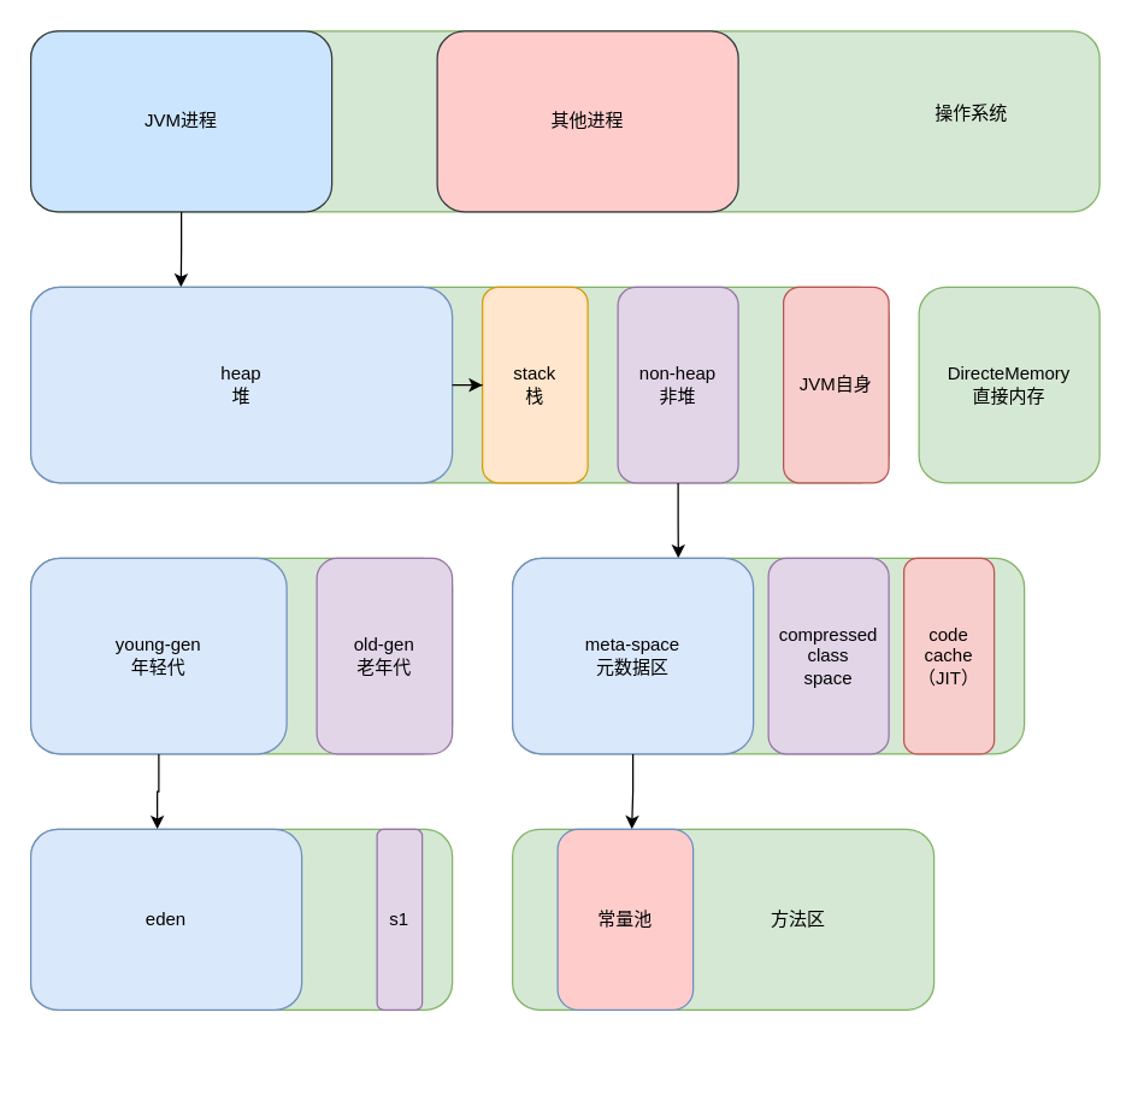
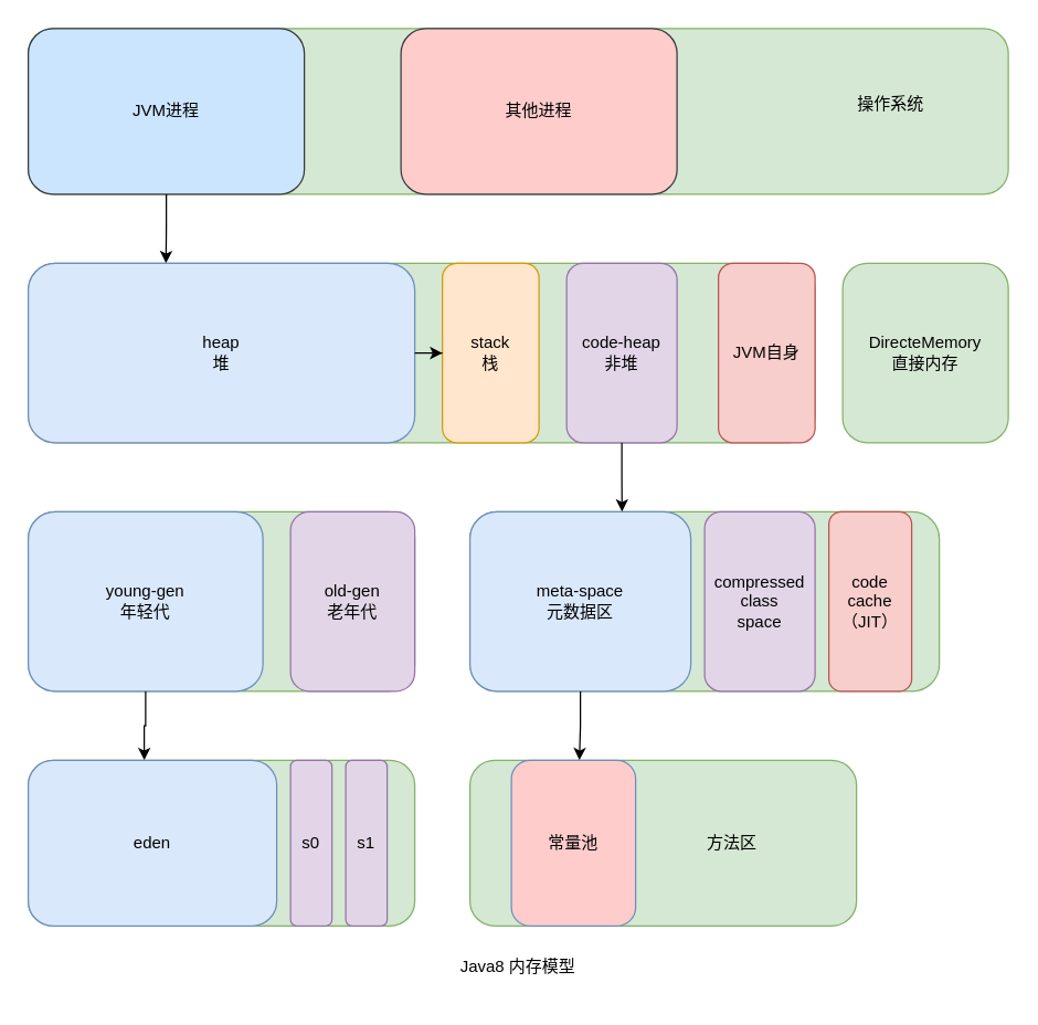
- <mxCell id="13" value="non-heap&lt;br&gt;非堆" style="rounded=1;whiteSpace=wrap;html=1;fillColor=#e1d5e7;strokeColor=#9673a6;" vertex="1" parent="2"><mxGeometry x="390" y="170" width="80" height="130" as="geometry" /></mxCell>
+ <mxCell id="13" value="code-heap&lt;br&gt;非堆" style="rounded=1;whiteSpace=wrap;html=1;fillColor=#e1d5e7;strokeColor=#9673a6;" vertex="1" parent="2"><mxGeometry x="390" y="170" width="80" height="130" as="geometry" /></mxCell>
+ <mxCell id="21" value="s0" style="rounded=1;whiteSpace=wrap;html=1;fillColor=#e1d5e7;strokeColor=#9673a6;" vertex="1" parent="2"><mxGeometry x="190" y="530" width="30" height="120" as="geometry" /></mxCell>
+ <mxCell id="32" value="Java8 内存模型" style="text;html=1;strokeColor=none;fillColor=none;align=center;verticalAlign=middle;whiteSpace=wrap;rounded=0;" vertex="1" parent="2"><mxGeometry x="265" y="660" width="180" height="40" as="geometry" /></mxCell>
